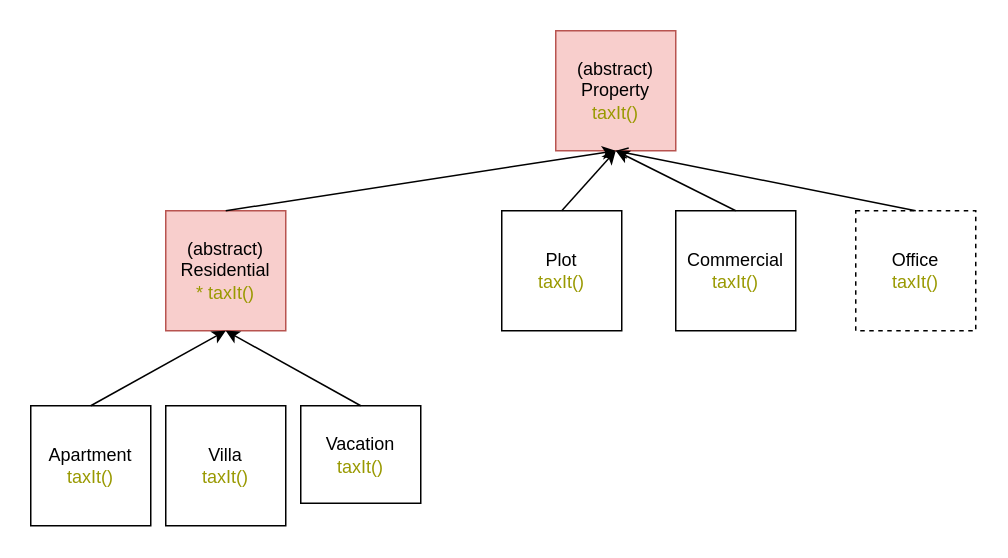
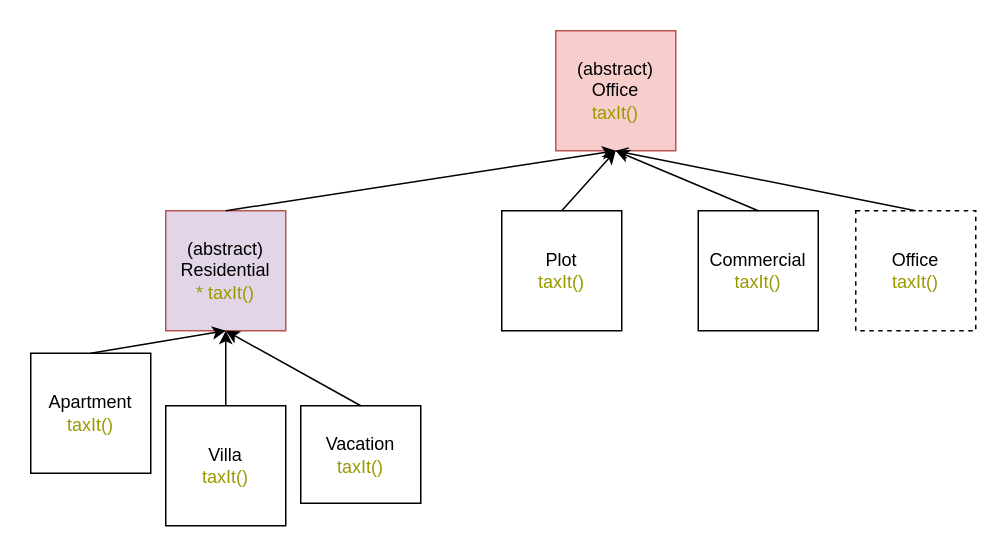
- <mxCell id="2" value="&lt;div&gt;(abstract)&lt;/div&gt;Property&lt;div&gt;&lt;font color=&quot;#999900&quot;&gt;taxIt()&lt;/font&gt;&lt;/div&gt;" style="whiteSpace=wrap;html=1;aspect=fixed;fillColor=#f8cecc;strokeColor=#b85450;" vertex="1" parent="1"><mxGeometry x="370" y="20" width="80" height="80" as="geometry" /></mxCell>
+ <mxCell id="2" value="&lt;div&gt;(abstract)&lt;/div&gt;Office&lt;div&gt;&lt;font color=&quot;#999900&quot;&gt;taxIt()&lt;/font&gt;&lt;/div&gt;" style="whiteSpace=wrap;html=1;aspect=fixed;fillColor=#f8cecc;strokeColor=#b85450;" vertex="1" parent="1"><mxGeometry x="370" y="20" width="80" height="80" as="geometry" /></mxCell>
- <mxCell id="3" value="&lt;div&gt;&lt;div&gt;(abstract)&lt;/div&gt;&lt;/div&gt;Residential&lt;div&gt;&lt;div&gt;&lt;span style=&quot;color: rgb(153, 153, 0);&quot;&gt;* taxIt()&lt;/span&gt;&lt;/div&gt;&lt;/div&gt;" style="whiteSpace=wrap;html=1;aspect=fixed;fillColor=#f8cecc;strokeColor=#b85450;" vertex="1" parent="1"><mxGeometry x="110" y="140" width="80" height="80" as="geometry" /></mxCell>
+ <mxCell id="3" value="&lt;div&gt;&lt;div&gt;(abstract)&lt;/div&gt;&lt;/div&gt;Residential&lt;div&gt;&lt;div&gt;&lt;span style=&quot;color: rgb(153, 153, 0);&quot;&gt;* taxIt()&lt;/span&gt;&lt;/div&gt;&lt;/div&gt;" style="whiteSpace=wrap;html=1;aspect=fixed;fillColor=#e1d5e7;strokeColor=#b85450;" vertex="1" parent="1"><mxGeometry x="110" y="140" width="80" height="80" as="geometry" /></mxCell>
- <mxCell id="5" value="Commercial&lt;div&gt;&lt;span style=&quot;color: rgb(153, 153, 0);&quot;&gt;taxIt()&lt;/span&gt;&lt;/div&gt;" style="whiteSpace=wrap;html=1;aspect=fixed;" vertex="1" parent="1"><mxGeometry x="450" y="140" width="80" height="80" as="geometry" /></mxCell>
+ <mxCell id="5" value="Commercial&lt;div&gt;&lt;span style=&quot;color: rgb(153, 153, 0);&quot;&gt;taxIt()&lt;/span&gt;&lt;/div&gt;" style="whiteSpace=wrap;html=1;aspect=fixed;" vertex="1" parent="1"><mxGeometry x="465" y="140" width="80" height="80" as="geometry" /></mxCell>
+ <mxCell id="13" value="" style="endArrow=classic;html=1;rounded=0;exitX=0.5;exitY=0;exitDx=0;exitDy=0;entryX=0.5;entryY=1;entryDx=0;entryDy=0;" edge="1" parent="1" source="7" target="3"><mxGeometry width="50" height="50" relative="1" as="geometry"><mxPoint x="330" y="220" as="sourcePoint" /><mxPoint x="380" y="170" as="targetPoint" /></mxGeometry></mxCell>
- <mxCell id="8" value="Apartment&lt;div&gt;&lt;span style=&quot;color: rgb(153, 153, 0);&quot;&gt;taxIt()&lt;/span&gt;&lt;/div&gt;" style="whiteSpace=wrap;html=1;aspect=fixed;" vertex="1" parent="1"><mxGeometry x="20" y="270" width="80" height="80" as="geometry" /></mxCell>
+ <mxCell id="8" value="Apartment&lt;div&gt;&lt;span style=&quot;color: rgb(153, 153, 0);&quot;&gt;taxIt()&lt;/span&gt;&lt;/div&gt;" style="whiteSpace=wrap;html=1;aspect=fixed;" vertex="1" parent="1"><mxGeometry x="20" y="235" width="80" height="80" as="geometry" /></mxCell>
